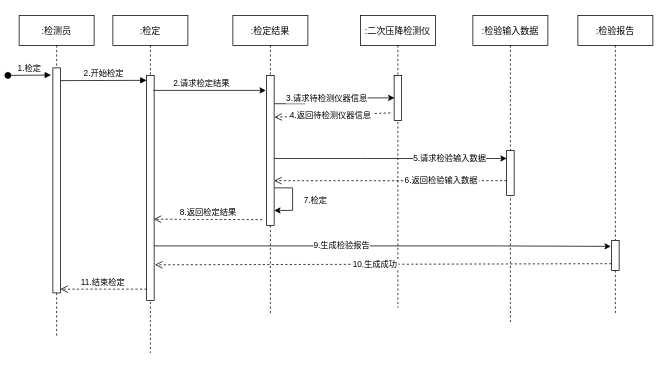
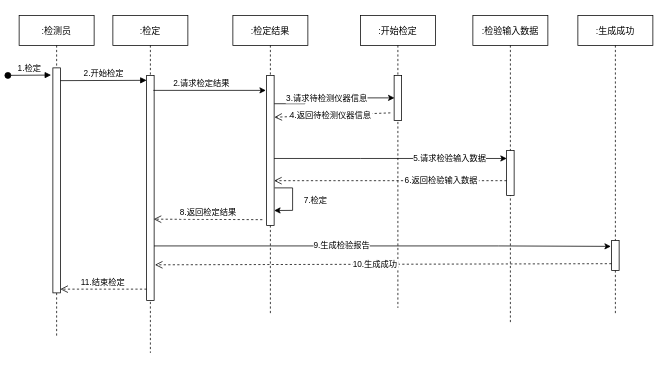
- <mxCell id="9" value=":二次压降检测仪" style="shape=umlLifeline;perimeter=lifelinePerimeter;container=1;collapsible=0;recursiveResize=0;rounded=0;shadow=0;strokeWidth=1;" parent="1" vertex="1"><mxGeometry x="475" y="20" width="100" height="390" as="geometry" /></mxCell>
+ <mxCell id="9" value=":开始检定" style="shape=umlLifeline;perimeter=lifelinePerimeter;container=1;collapsible=0;recursiveResize=0;rounded=0;shadow=0;strokeWidth=1;" parent="1" vertex="1"><mxGeometry x="475" y="20" width="100" height="390" as="geometry" /></mxCell>
- <mxCell id="25" value=":检验报告" style="shape=umlLifeline;perimeter=lifelinePerimeter;container=1;collapsible=0;recursiveResize=0;rounded=0;shadow=0;strokeWidth=1;" parent="1" vertex="1"><mxGeometry x="765" y="20" width="100" height="400" as="geometry" /></mxCell>
+ <mxCell id="25" value=":生成成功" style="shape=umlLifeline;perimeter=lifelinePerimeter;container=1;collapsible=0;recursiveResize=0;rounded=0;shadow=0;strokeWidth=1;" parent="1" vertex="1"><mxGeometry x="765" y="20" width="100" height="400" as="geometry" /></mxCell>
